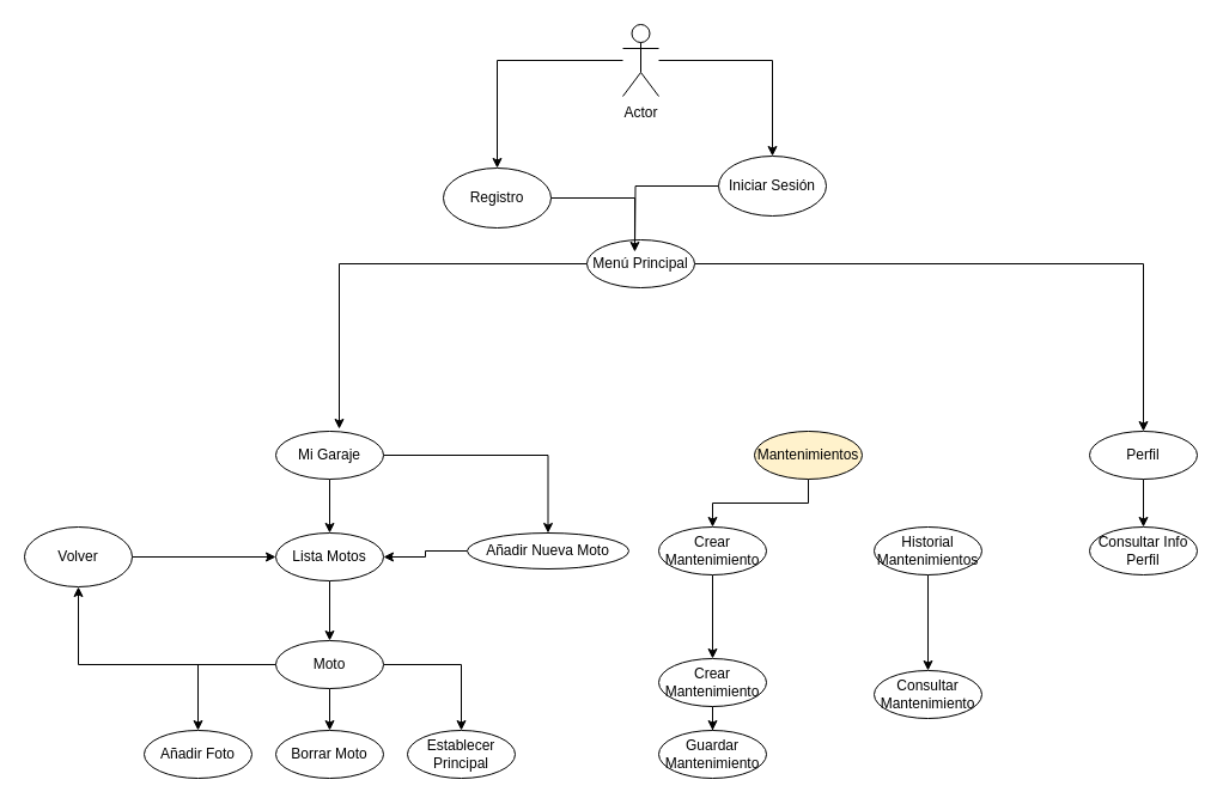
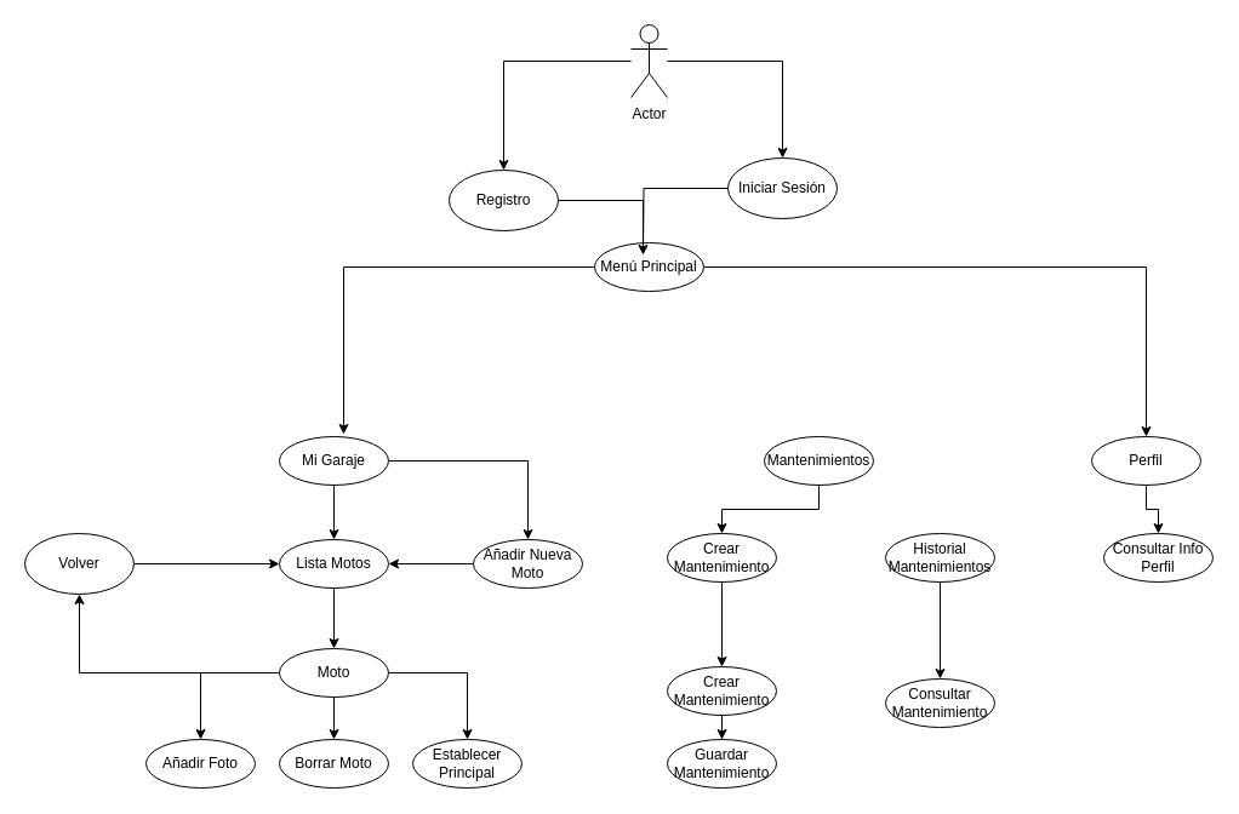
- <mxCell id="14" value="Mantenimientos" style="ellipse;whiteSpace=wrap;html=1;fillColor=#fff2cc;" vertex="1" parent="1"><mxGeometry x="630" y="360" width="90" height="40" as="geometry" /></mxCell>
+ <mxCell id="14" value="Mantenimientos" style="ellipse;whiteSpace=wrap;html=1;" vertex="1" parent="1"><mxGeometry x="630" y="360" width="90" height="40" as="geometry" /></mxCell>
- <mxCell id="12" value="Perfil" style="ellipse;whiteSpace=wrap;html=1;" vertex="1" parent="1"><mxGeometry x="910" y="360" width="90" height="40" as="geometry" /></mxCell>
+ <mxCell id="12" value="Perfil" style="ellipse;whiteSpace=wrap;html=1;" vertex="1" parent="1"><mxGeometry x="900" y="360" width="90" height="40" as="geometry" /></mxCell>
- <mxCell id="19" value="Añadir Nueva Moto" style="ellipse;whiteSpace=wrap;html=1;" vertex="1" parent="1"><mxGeometry x="390" y="445" width="135" height="30" as="geometry" /></mxCell>
+ <mxCell id="19" value="Añadir Nueva Moto" style="ellipse;whiteSpace=wrap;html=1;" vertex="1" parent="1"><mxGeometry x="390" y="445" width="90" height="40" as="geometry" /></mxCell>
